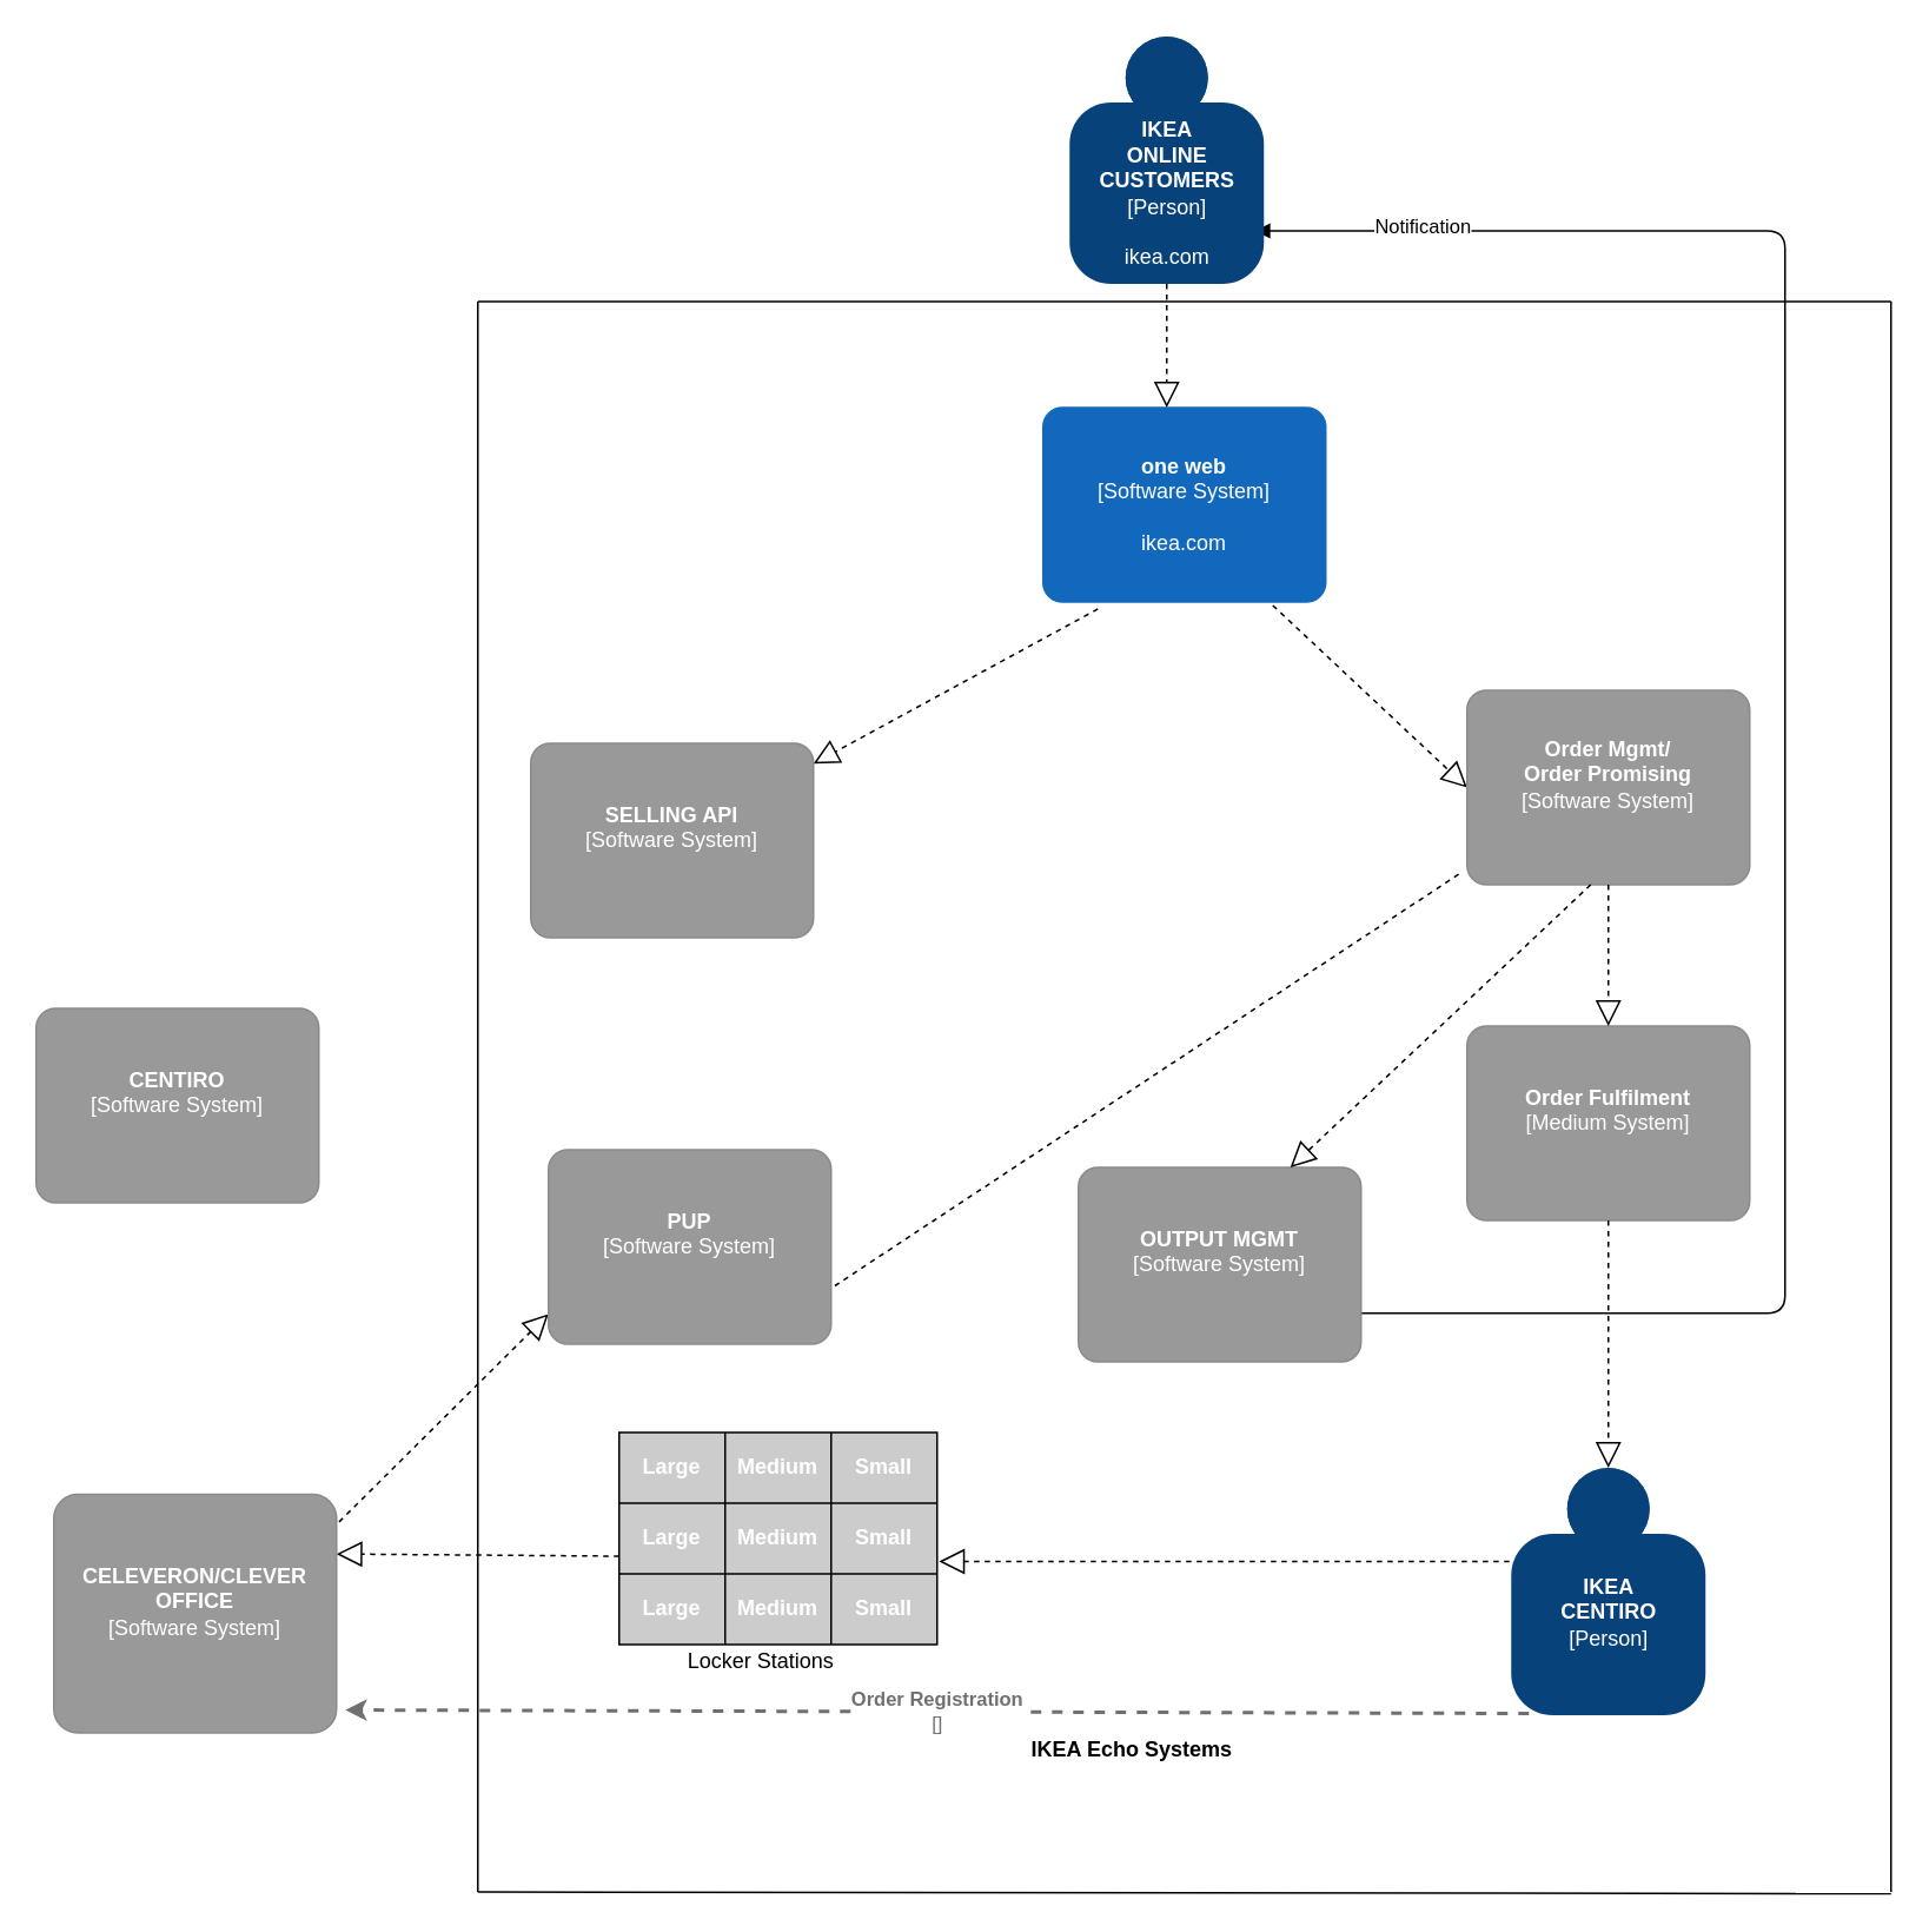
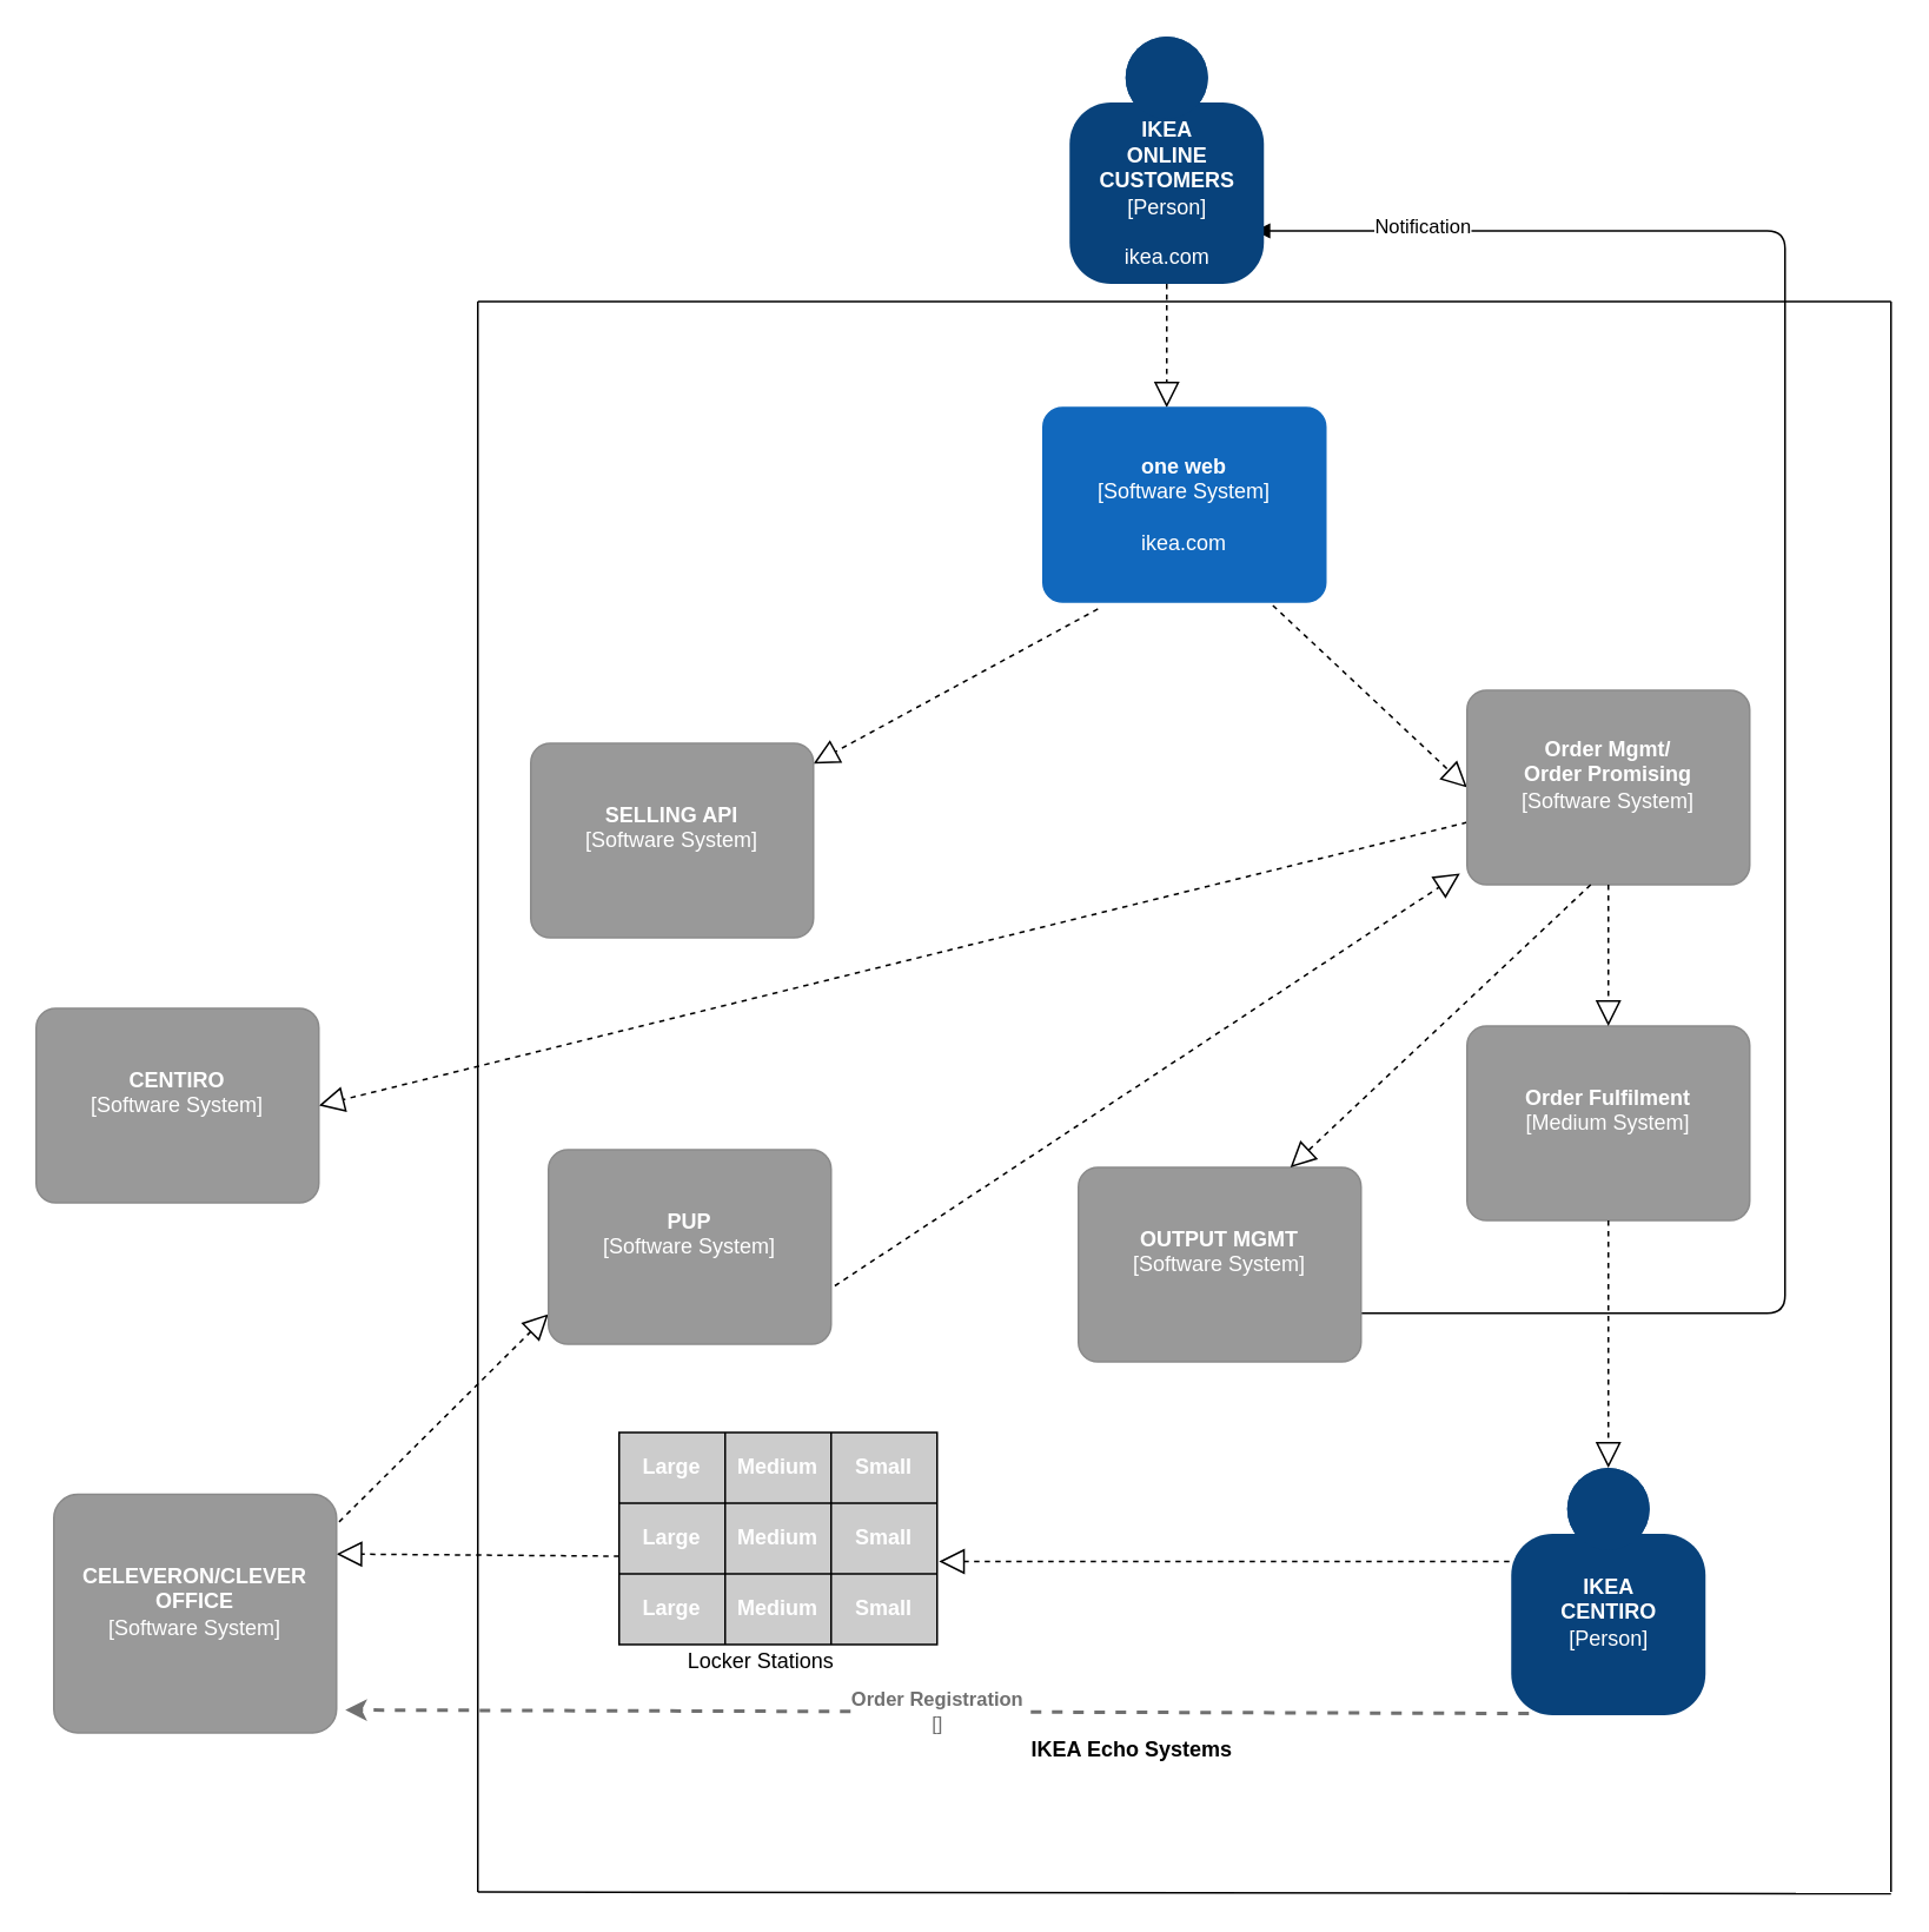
- <mxCell id="9" value="" style="endArrow=none;dashed=1;endFill=0;endSize=12;html=1;exitX=1.013;exitY=0.7;exitDx=0;exitDy=0;exitPerimeter=0;entryX=-0.025;entryY=0.942;entryDx=0;entryDy=0;entryPerimeter=0;" edge="1" parent="1" source="31" target="29"><mxGeometry width="160" relative="1" as="geometry"><mxPoint x="510.96" y="682" as="sourcePoint" /><mxPoint x="610" y="730" as="targetPoint" /></mxGeometry></mxCell>
+ <mxCell id="9" value="" style="endArrow=block;dashed=1;endFill=0;endSize=12;html=1;exitX=1.013;exitY=0.7;exitDx=0;exitDy=0;exitPerimeter=0;entryX=-0.025;entryY=0.942;entryDx=0;entryDy=0;entryPerimeter=0;" edge="1" parent="1" source="31" target="29"><mxGeometry width="160" relative="1" as="geometry"><mxPoint x="510.96" y="682" as="sourcePoint" /><mxPoint x="610" y="730" as="targetPoint" /></mxGeometry></mxCell>
+ <mxCell id="5" value="" style="endArrow=block;dashed=1;endFill=0;endSize=12;html=1;entryX=1;entryY=0.5;entryDx=0;entryDy=0;entryPerimeter=0;" edge="1" parent="1" source="29" target="30"><mxGeometry width="160" relative="1" as="geometry"><mxPoint x="890" y="490" as="sourcePoint" /><mxPoint x="890" y="630" as="targetPoint" /></mxGeometry></mxCell>
